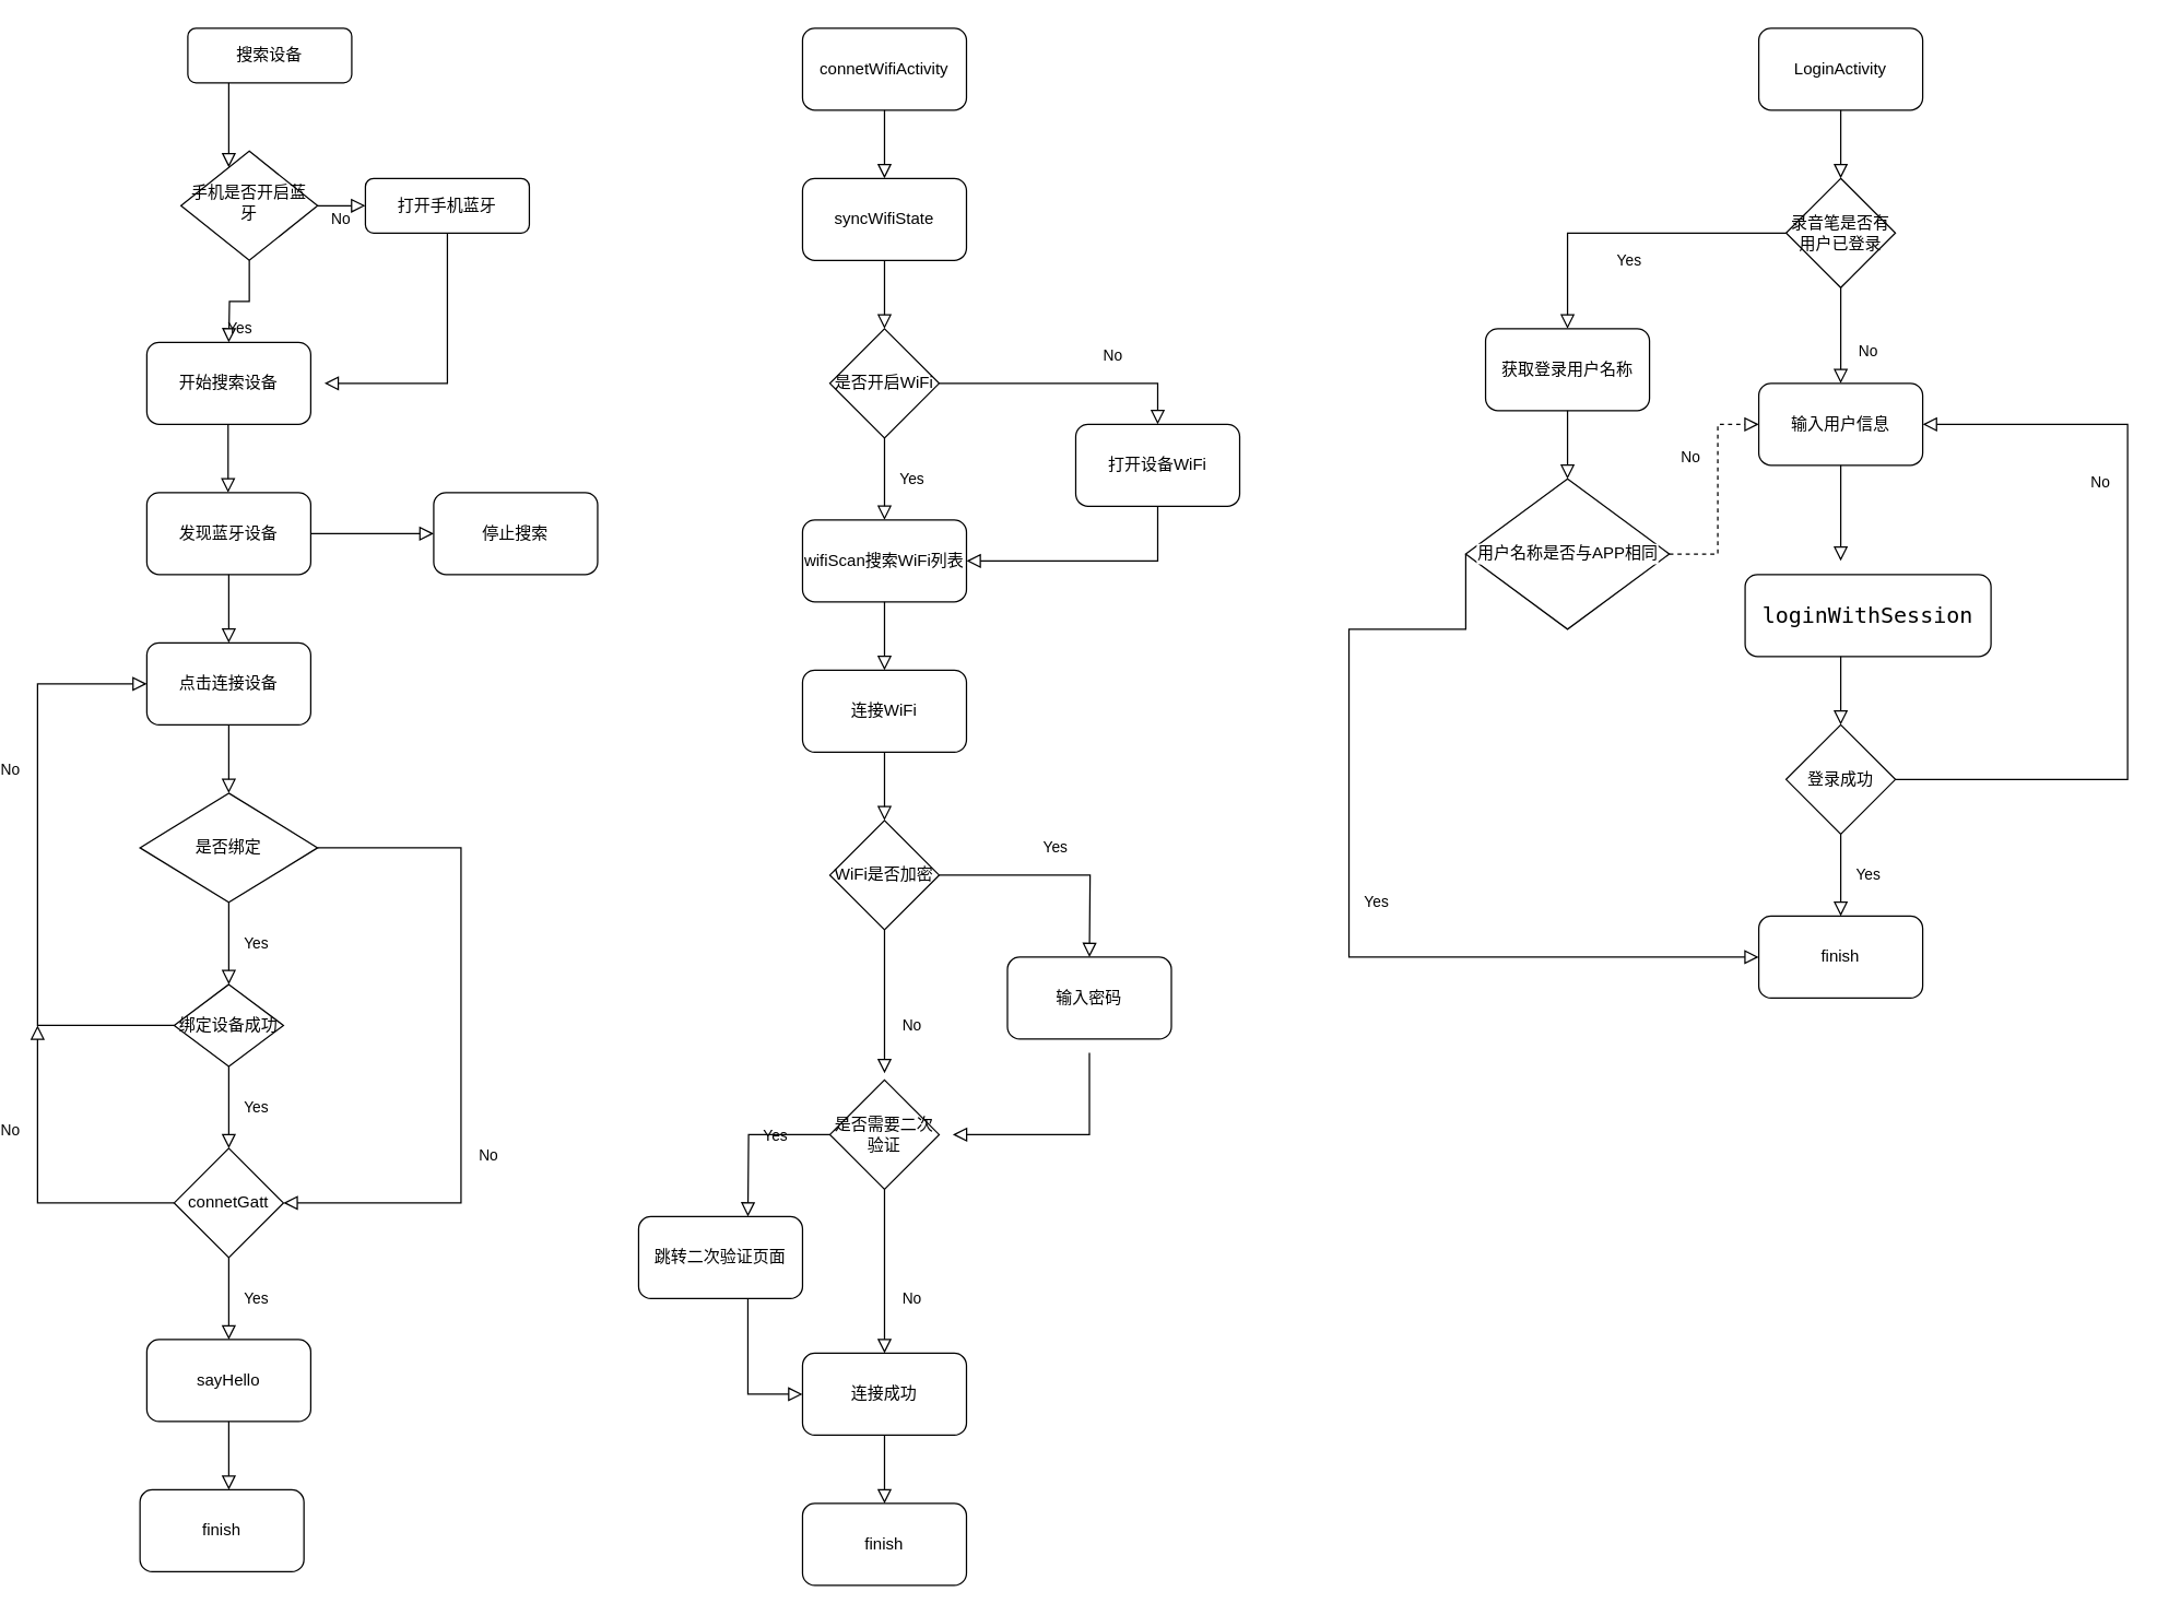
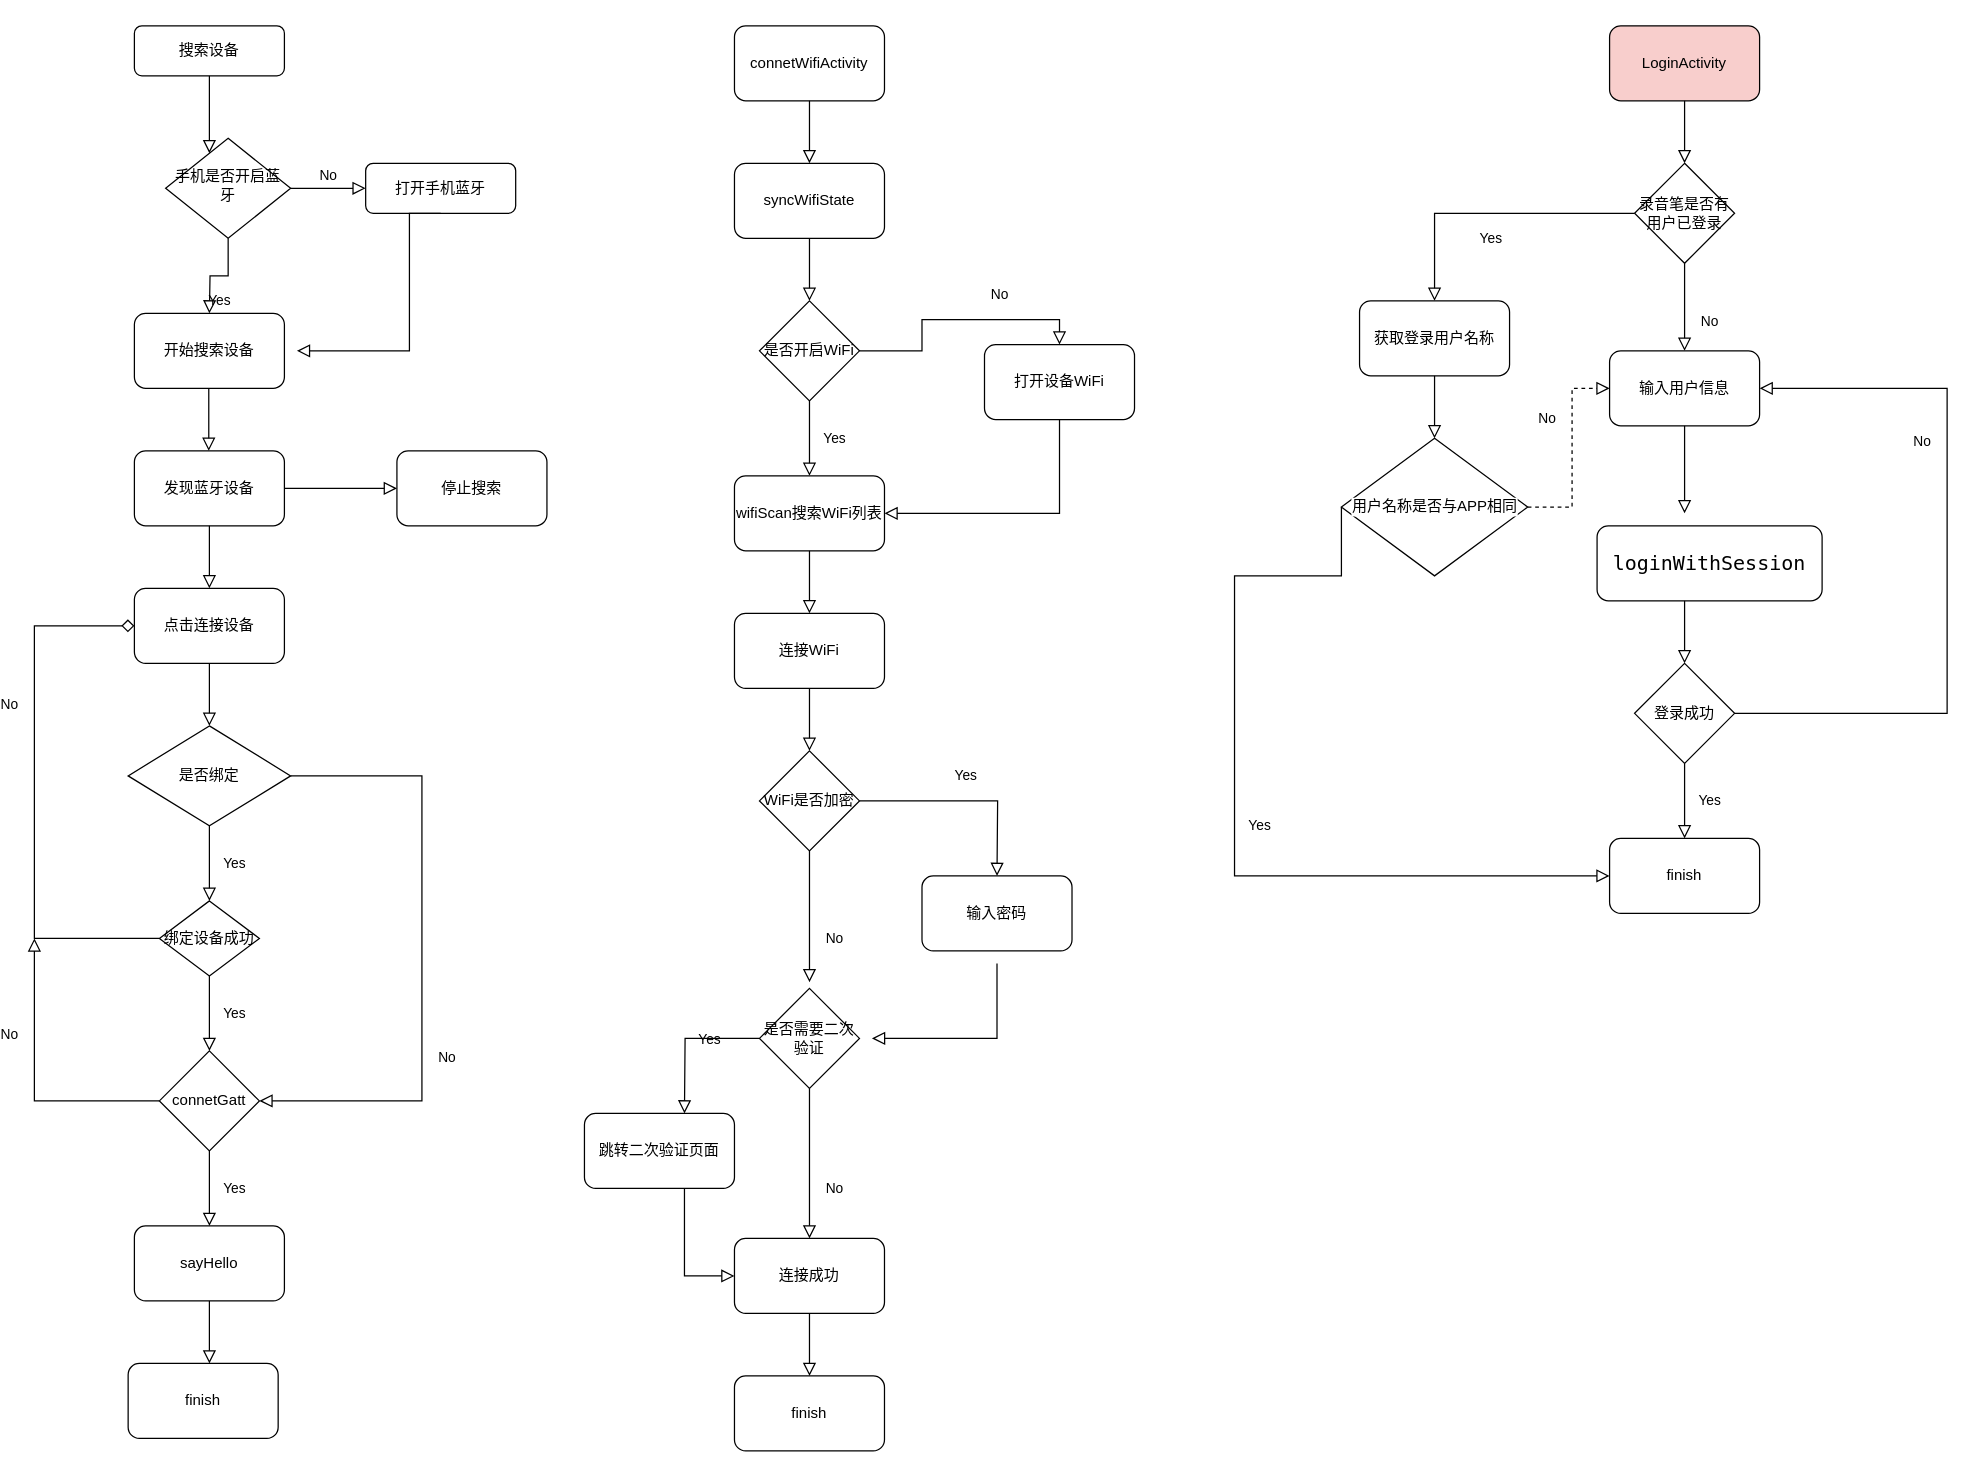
- <mxCell id="3" value="搜索设备" style="rounded=1;whiteSpace=wrap;html=1;fontSize=12;glass=0;strokeWidth=1;shadow=0;" parent="1" vertex="1"><mxGeometry x="130" y="20" width="120" height="40" as="geometry" /></mxCell>
+ <mxCell id="3" value="搜索设备" style="rounded=1;whiteSpace=wrap;html=1;fontSize=12;glass=0;strokeWidth=1;shadow=0;" parent="1" vertex="1"><mxGeometry x="100" y="20" width="120" height="40" as="geometry" /></mxCell>
- <mxCell id="55" value="LoginActivity" style="rounded=1;whiteSpace=wrap;html=1;" vertex="1" parent="1"><mxGeometry x="1280" y="20" width="120" height="60" as="geometry" /></mxCell>
+ <mxCell id="55" value="LoginActivity" style="rounded=1;whiteSpace=wrap;html=1;fillColor=#f8cecc;" vertex="1" parent="1"><mxGeometry x="1280" y="20" width="120" height="60" as="geometry" /></mxCell>
- <mxCell id="7" value="打开手机蓝牙" style="rounded=1;whiteSpace=wrap;html=1;fontSize=12;glass=0;strokeWidth=1;shadow=0;" parent="1" vertex="1"><mxGeometry x="260" y="130" width="120" height="40" as="geometry" /></mxCell>
+ <mxCell id="7" value="打开手机蓝牙" style="rounded=1;whiteSpace=wrap;html=1;fontSize=12;glass=0;strokeWidth=1;shadow=0;" parent="1" vertex="1"><mxGeometry x="285" y="130" width="120" height="40" as="geometry" /></mxCell>
- <mxCell id="36" value="打开设备WiFi" style="rounded=1;whiteSpace=wrap;html=1;" vertex="1" parent="1"><mxGeometry x="780" y="310" width="120" height="60" as="geometry" /></mxCell>
+ <mxCell id="36" value="打开设备WiFi" style="rounded=1;whiteSpace=wrap;html=1;" vertex="1" parent="1"><mxGeometry x="780" y="275" width="120" height="60" as="geometry" /></mxCell>
- <mxCell id="21" value="No" style="rounded=0;html=1;jettySize=auto;orthogonalLoop=1;fontSize=11;endArrow=block;endFill=0;endSize=8;strokeWidth=1;shadow=0;labelBackgroundColor=none;edgeStyle=orthogonalEdgeStyle;exitX=0;exitY=0.5;exitDx=0;exitDy=0;entryX=0;entryY=0.5;entryDx=0;entryDy=0;" edge="1" parent="1" source="19" target="15"><mxGeometry x="0.333" y="20" relative="1" as="geometry"><mxPoint as="offset" /><mxPoint x="50" y="710" as="sourcePoint" /><mxPoint x="50" y="490" as="targetPoint" /><Array as="points"><mxPoint x="20" y="750" /><mxPoint x="20" y="500" /></Array></mxGeometry></mxCell>
+ <mxCell id="21" value="No" style="rounded=0;html=1;jettySize=auto;orthogonalLoop=1;fontSize=11;endArrow=diamond;endFill=0;endSize=8;strokeWidth=1;shadow=0;labelBackgroundColor=none;edgeStyle=orthogonalEdgeStyle;exitX=0;exitY=0.5;exitDx=0;exitDy=0;entryX=0;entryY=0.5;entryDx=0;entryDy=0;" edge="1" parent="1" source="19" target="15"><mxGeometry x="0.333" y="20" relative="1" as="geometry"><mxPoint as="offset" /><mxPoint x="50" y="710" as="sourcePoint" /><mxPoint x="50" y="490" as="targetPoint" /><Array as="points"><mxPoint x="20" y="750" /><mxPoint x="20" y="500" /></Array></mxGeometry></mxCell>
